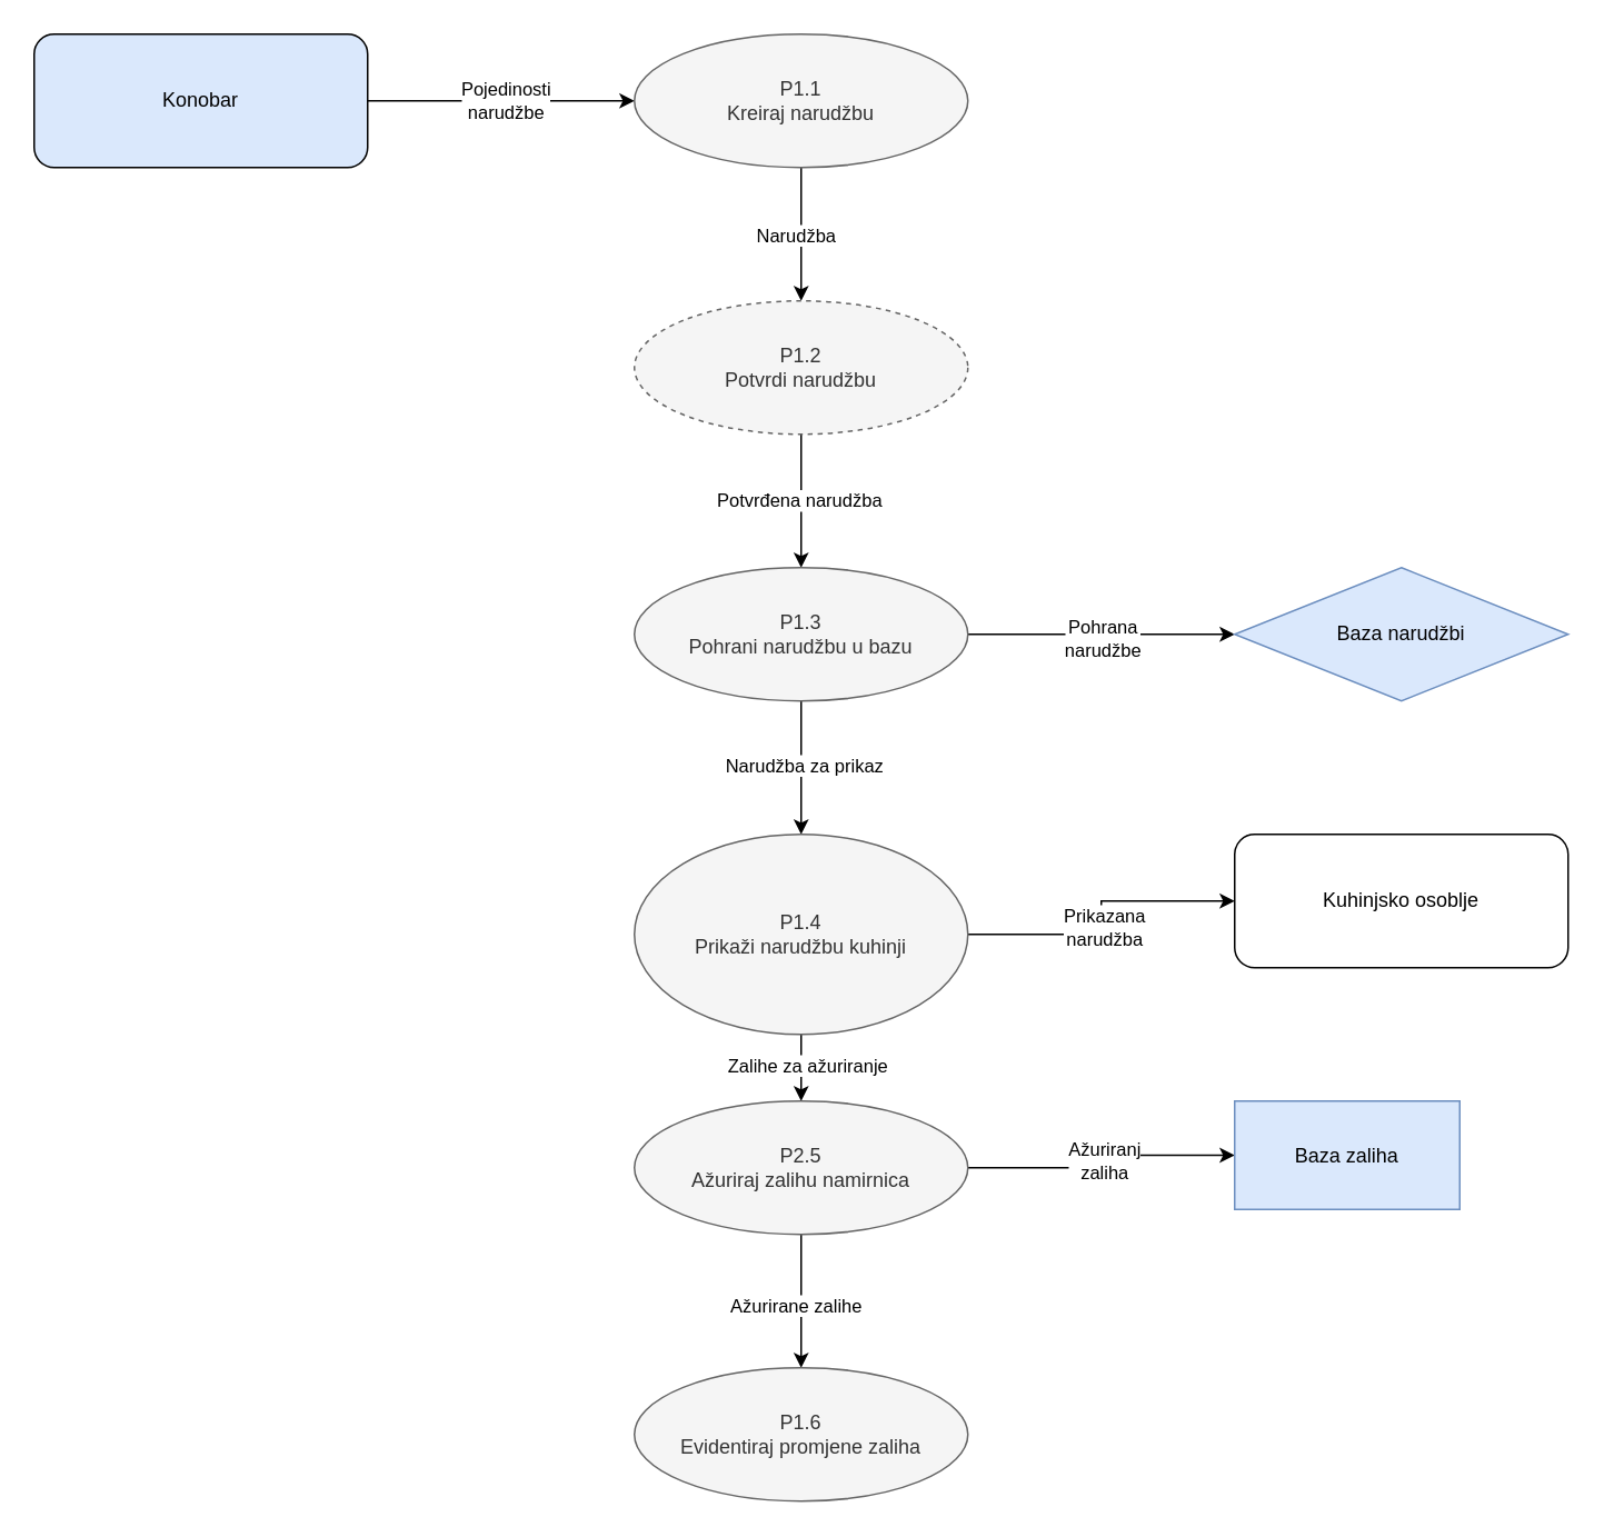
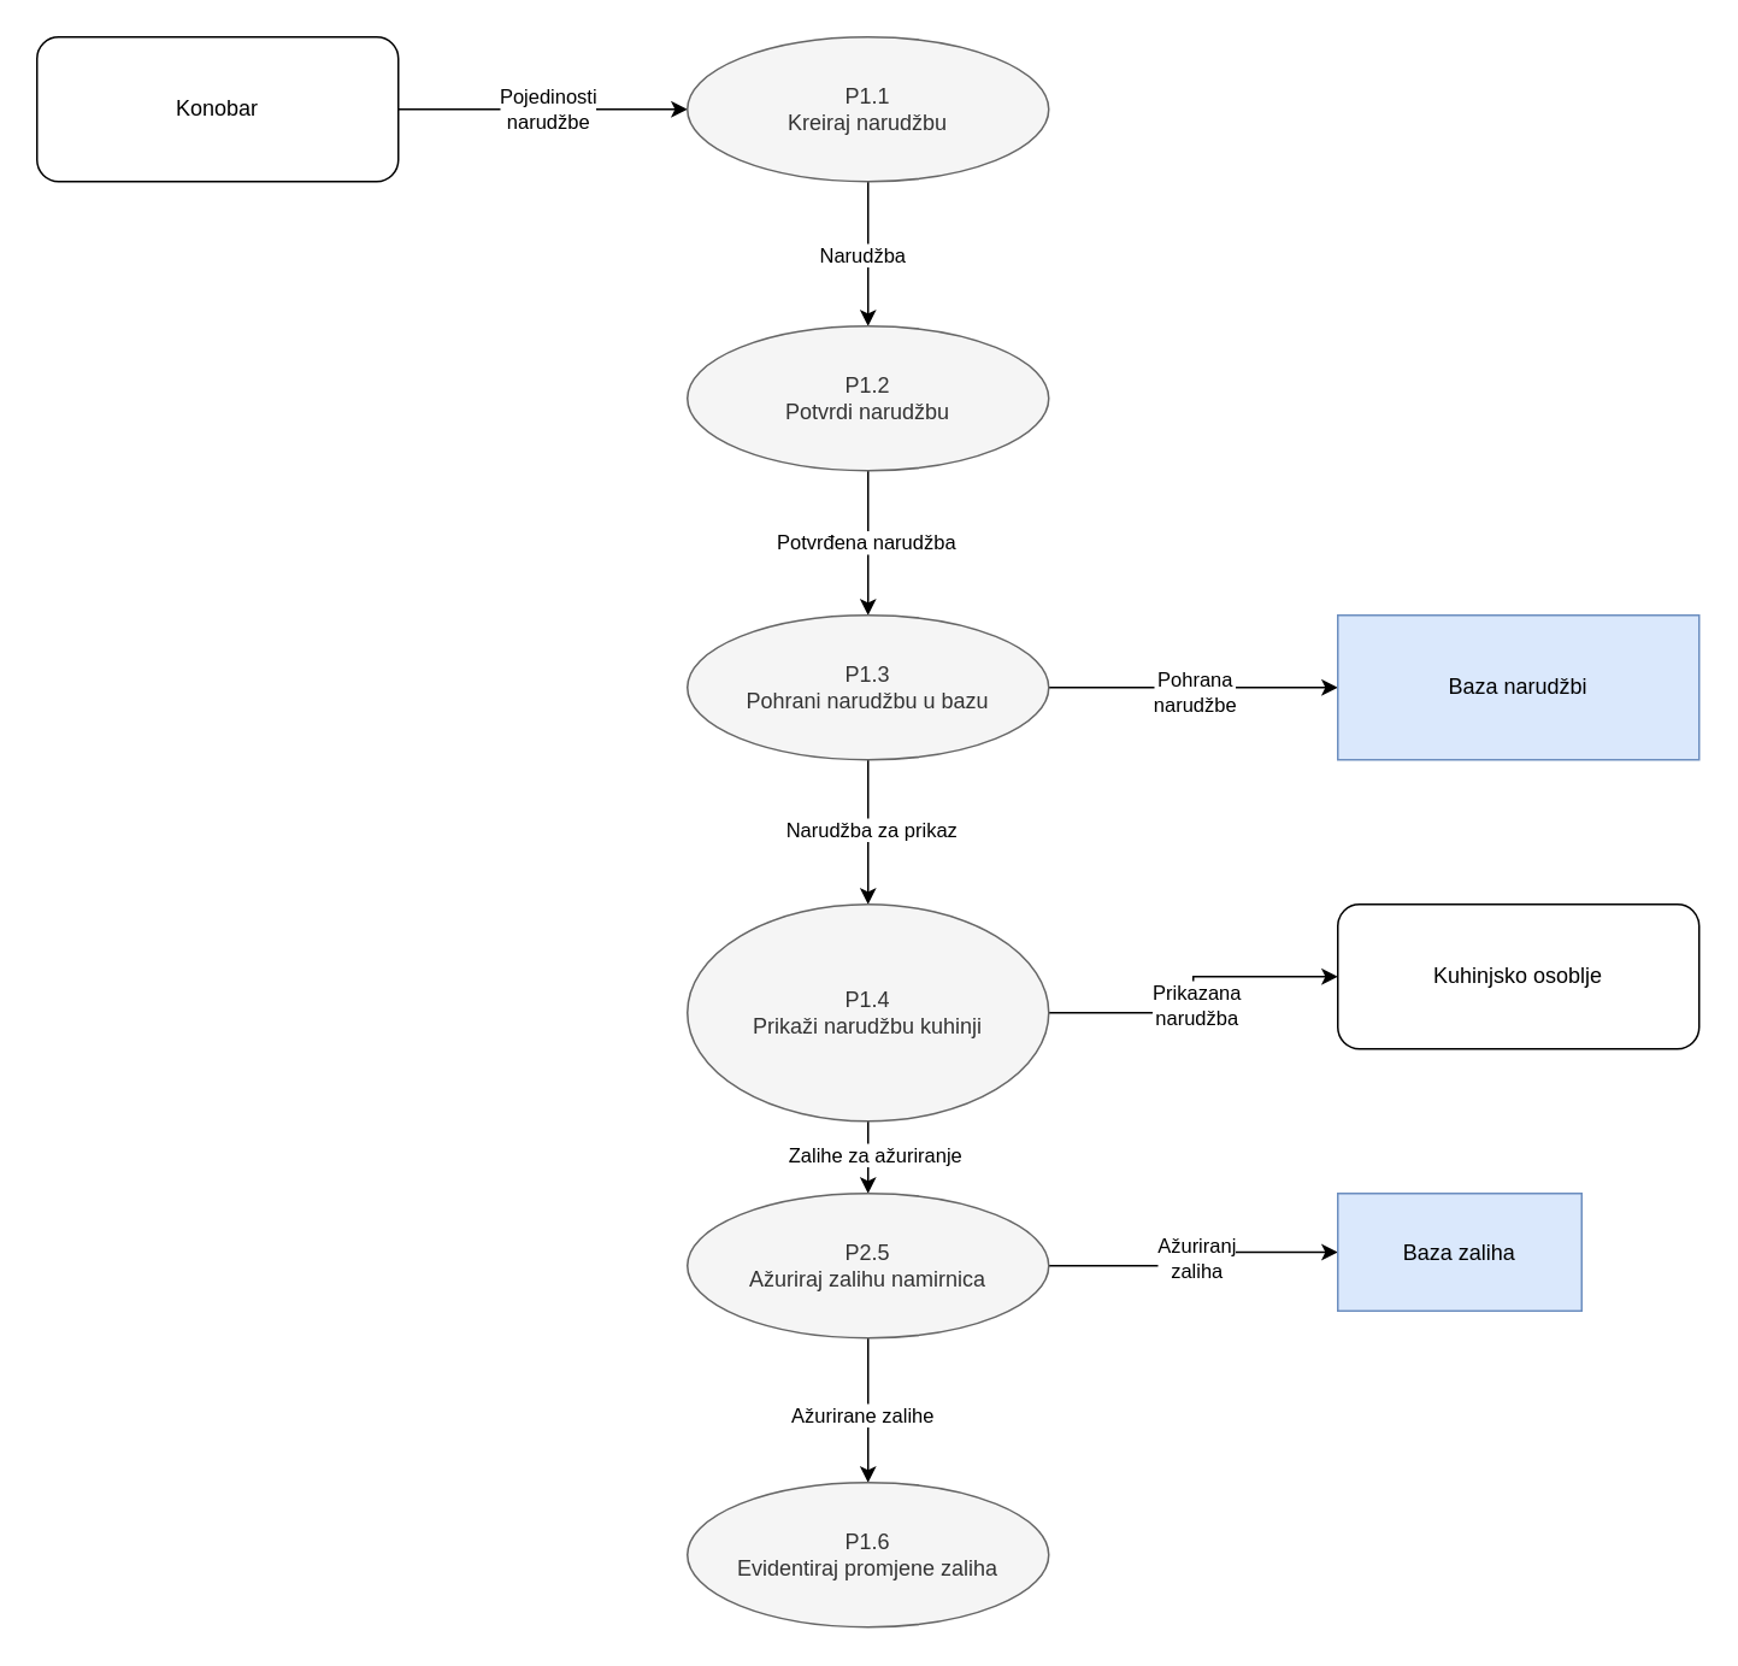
- <mxCell id="4" value="Konobar" style="rounded=1;whiteSpace=wrap;html=1;fillColor=#dae8fc;" parent="1" vertex="1"><mxGeometry x="20" y="20" width="200" height="80" as="geometry" /></mxCell>
+ <mxCell id="4" value="Konobar" style="rounded=1;whiteSpace=wrap;html=1;" parent="1" vertex="1"><mxGeometry x="20" y="20" width="200" height="80" as="geometry" /></mxCell>
- <mxCell id="10" value="P1.2&lt;div&gt;Potvrdi narudžbu&lt;/div&gt;" style="ellipse;whiteSpace=wrap;html=1;fillColor=#f5f5f5;fontColor=#333333;strokeColor=#666666;dashed=1;" parent="1" vertex="1"><mxGeometry x="380" y="180" width="200" height="80" as="geometry" /></mxCell>
+ <mxCell id="10" value="P1.2&lt;div&gt;Potvrdi narudžbu&lt;/div&gt;" style="ellipse;whiteSpace=wrap;html=1;fillColor=#f5f5f5;fontColor=#333333;strokeColor=#666666;" parent="1" vertex="1"><mxGeometry x="380" y="180" width="200" height="80" as="geometry" /></mxCell>
- <mxCell id="27" value="Baza narudžbi" style="rhombus;whiteSpace=wrap;html=1;fillColor=#dae8fc;strokeColor=#6c8ebf;" parent="1" vertex="1"><mxGeometry x="740" y="340" width="200" height="80" as="geometry" /></mxCell>
+ <mxCell id="27" value="Baza narudžbi" style="rounded=0;whiteSpace=wrap;html=1;fillColor=#dae8fc;strokeColor=#6c8ebf;" parent="1" vertex="1"><mxGeometry x="740" y="340" width="200" height="80" as="geometry" /></mxCell>
